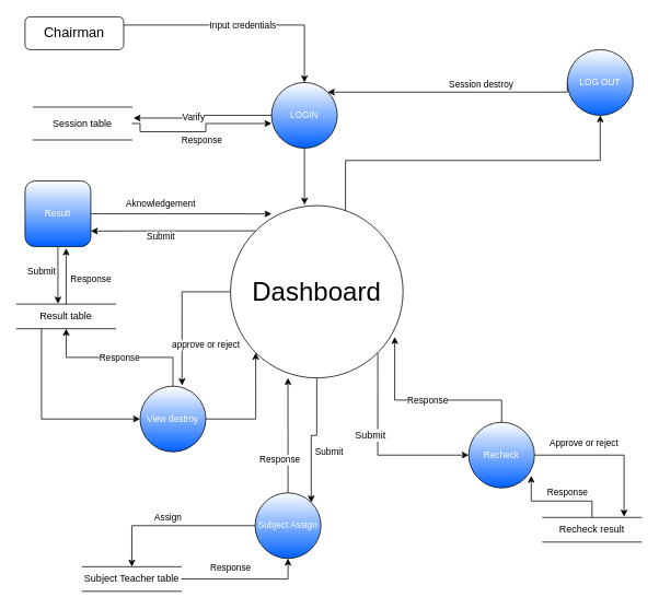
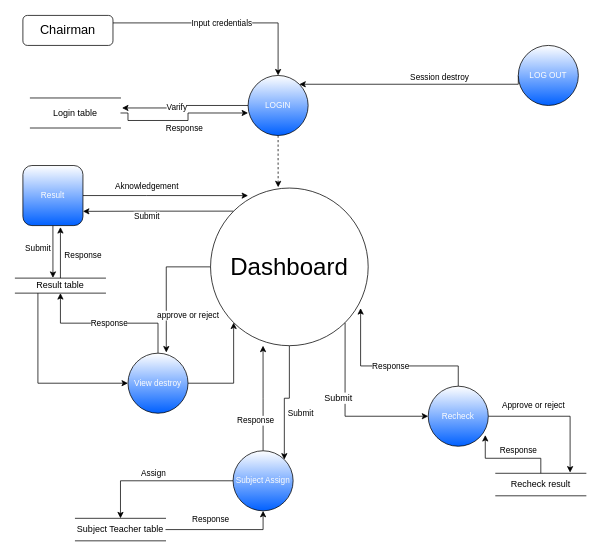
- <mxCell id="28" value="Session table" style="shape=partialRectangle;whiteSpace=wrap;html=1;left=0;right=0;fillColor=none;" parent="1" vertex="1"><mxGeometry x="40" y="130" width="120" height="40" as="geometry" /></mxCell>
+ <mxCell id="28" value="Login table" style="shape=partialRectangle;whiteSpace=wrap;html=1;left=0;right=0;fillColor=none;" parent="1" vertex="1"><mxGeometry x="40" y="130" width="120" height="40" as="geometry" /></mxCell>
- <mxCell id="7" style="edgeStyle=orthogonalEdgeStyle;rounded=0;orthogonalLoop=1;jettySize=auto;html=1;exitX=0.5;exitY=0;exitDx=0;exitDy=0;entryX=0.5;entryY=1;entryDx=0;entryDy=0;" parent="1" source="12" target="14" edge="1"><mxGeometry relative="1" as="geometry"><Array as="points"><mxPoint x="385" y="260" /><mxPoint x="420" y="260" /><mxPoint x="420" y="195" /><mxPoint x="730" y="195" /></Array></mxGeometry></mxCell>
- <mxCell id="5" style="edgeStyle=orthogonalEdgeStyle;rounded=0;orthogonalLoop=1;jettySize=auto;html=1;exitX=0.5;exitY=1;exitDx=0;exitDy=0;entryX=0.429;entryY=-0.005;entryDx=0;entryDy=0;entryPerimeter=0;" parent="1" source="6" target="12" edge="1"><mxGeometry relative="1" as="geometry" /></mxCell>
+ <mxCell id="5" style="edgeStyle=orthogonalEdgeStyle;rounded=0;orthogonalLoop=1;jettySize=auto;html=1;exitX=0.5;exitY=1;exitDx=0;exitDy=0;entryX=0.429;entryY=-0.005;entryDx=0;entryDy=0;entryPerimeter=0;dashed=1;" parent="1" source="6" target="12" edge="1"><mxGeometry relative="1" as="geometry" /></mxCell>
- <mxCell id="17" value="Result table" style="shape=partialRectangle;whiteSpace=wrap;html=1;left=0;right=0;fillColor=none;" parent="1" vertex="1"><mxGeometry x="20" y="370" width="120" height="30" as="geometry" /></mxCell>
+ <mxCell id="17" value="Result table" style="shape=partialRectangle;whiteSpace=wrap;html=1;left=0;right=0;fillColor=none;" parent="1" vertex="1"><mxGeometry x="20" y="370" width="120" height="20" as="geometry" /></mxCell>
